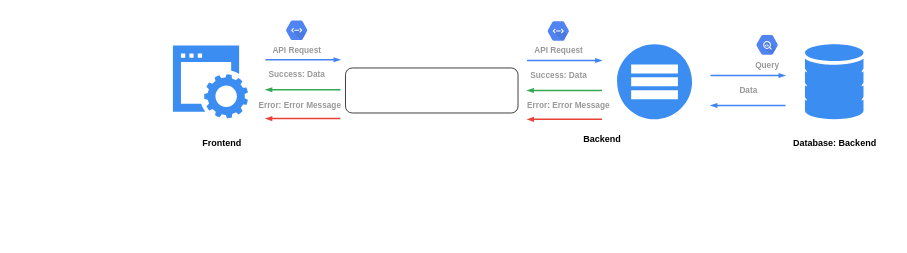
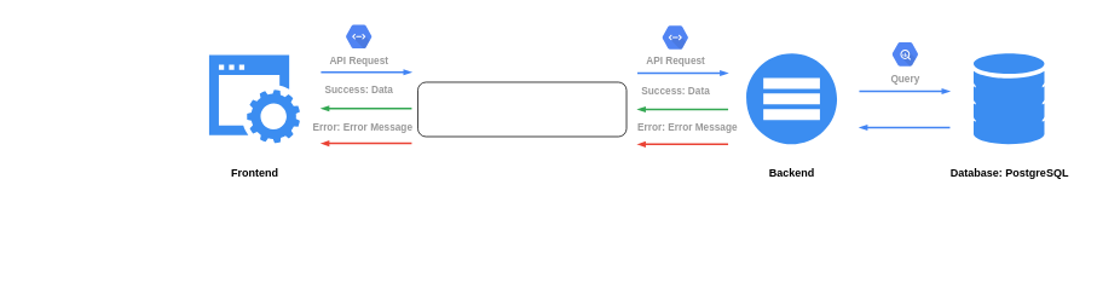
- <mxCell id="16" value="Query" style="sketch=0;html=1;fillColor=#5184F3;strokeColor=none;verticalAlign=top;labelPosition=center;verticalLabelPosition=bottom;align=center;spacingTop=-6;fontSize=11;fontStyle=1;fontColor=#999999;shape=mxgraph.gcp2.hexIcon;prIcon=bigquery" parent="1" vertex="1"><mxGeometry x="1000.36" y="40" width="43.44" height="38.5" as="geometry" /></mxCell>
+ <mxCell id="16" value="Query" style="sketch=0;html=1;fillColor=#5184F3;strokeColor=none;verticalAlign=top;labelPosition=center;verticalLabelPosition=bottom;align=center;spacingTop=-6;fontSize=11;fontStyle=1;fontColor=#999999;shape=mxgraph.gcp2.hexIcon;prIcon=bigquery" parent="1" vertex="1"><mxGeometry x="975.36" y="40" width="43.44" height="38.5" as="geometry" /></mxCell>
- <mxCell id="14" value="&lt;font style=&quot;font-size: 11px&quot; color=&quot;#999999&quot;&gt;&lt;b&gt;Data&lt;/b&gt;&lt;/font&gt;" style="text;html=1;align=center;verticalAlign=middle;resizable=0;points=[];autosize=1;strokeColor=none;fillColor=none;" parent="1" vertex="1"><mxGeometry x="977.08" y="110" width="40" height="20" as="geometry" /></mxCell>
- <mxCell id="7" value="&lt;b&gt;Backend&lt;/b&gt;" style="text;html=1;align=center;verticalAlign=middle;resizable=0;points=[];autosize=1;strokeColor=none;fillColor=none;" parent="1" vertex="1"><mxGeometry x="767" y="175" width="70" height="20" as="geometry" /></mxCell>
+ <mxCell id="7" value="&lt;b&gt;Backend&lt;/b&gt;" style="text;html=1;align=center;verticalAlign=middle;resizable=0;points=[];autosize=1;strokeColor=none;fillColor=none;" parent="1" vertex="1"><mxGeometry x="837" y="180" width="70" height="20" as="geometry" /></mxCell>
- <mxCell id="6" value="&lt;b&gt;Frontend&lt;/b&gt;" style="text;html=1;align=center;verticalAlign=middle;resizable=0;points=[];autosize=1;strokeColor=none;fillColor=none;" parent="1" vertex="1"><mxGeometry x="260" y="180" width="70" height="20" as="geometry" /></mxCell>
+ <mxCell id="6" value="&lt;b&gt;Frontend&lt;/b&gt;" style="text;html=1;align=center;verticalAlign=middle;resizable=0;points=[];autosize=1;strokeColor=none;fillColor=none;" parent="1" vertex="1"><mxGeometry x="245" y="180" width="70" height="20" as="geometry" /></mxCell>
- <mxCell id="8" value="&lt;b&gt;Database: Backend&lt;/b&gt;" style="text;html=1;align=center;verticalAlign=middle;resizable=0;points=[];autosize=1;strokeColor=none;fillColor=none;" parent="1" vertex="1"><mxGeometry x="1036.5" y="180" width="150" height="20" as="geometry" /></mxCell>
+ <mxCell id="8" value="&lt;b&gt;Database: PostgreSQL&lt;/b&gt;" style="text;html=1;align=center;verticalAlign=middle;resizable=0;points=[];autosize=1;strokeColor=none;fillColor=none;" parent="1" vertex="1"><mxGeometry x="1036.5" y="180" width="150" height="20" as="geometry" /></mxCell>
